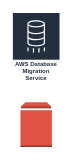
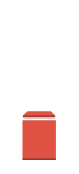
- <mxCell id="2" value="AWS Database Migration Service" style="sketch=0;outlineConnect=0;fontColor=#232F3E;gradientColor=none;strokeColor=#ffffff;fillColor=#232F3E;dashed=0;verticalLabelPosition=middle;verticalAlign=bottom;align=center;html=1;whiteSpace=wrap;fontSize=10;fontStyle=1;spacing=3;shape=mxgraph.aws4.productIcon;prIcon=mxgraph.aws4.database_migration_service;" vertex="1" parent="1"><mxGeometry x="20" y="20" width="80" height="120" as="geometry" /></mxCell>
